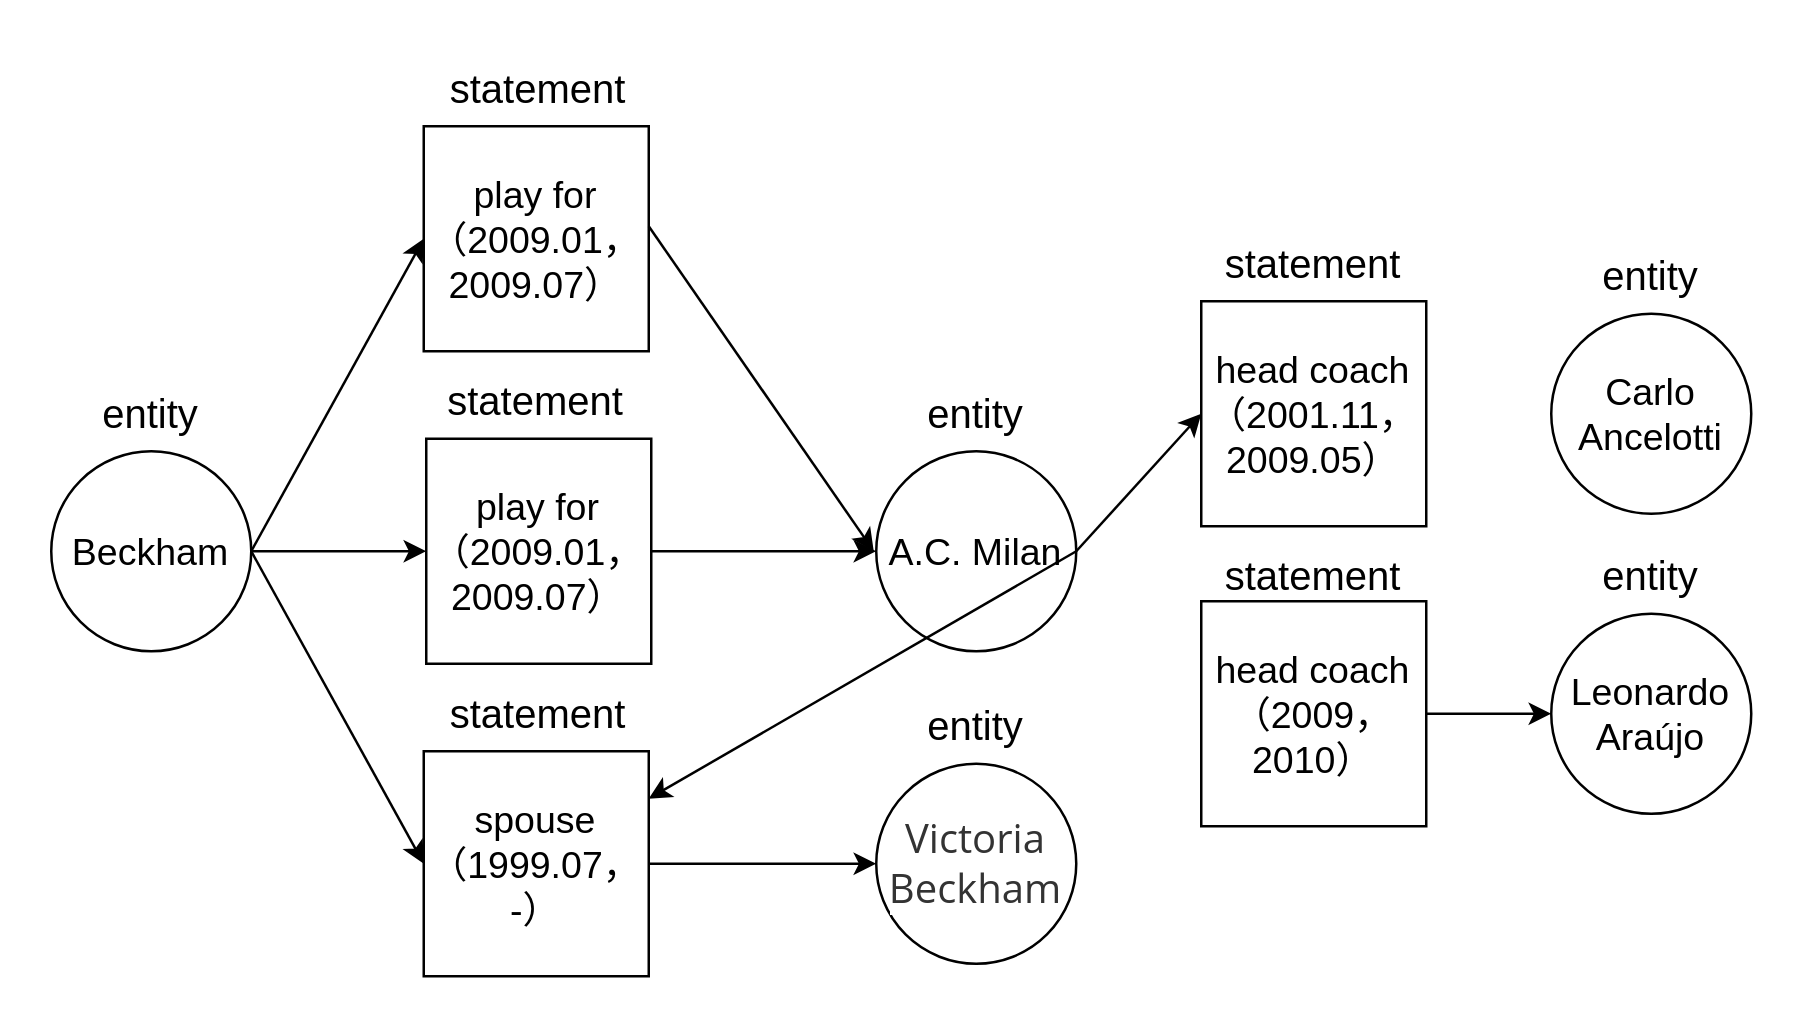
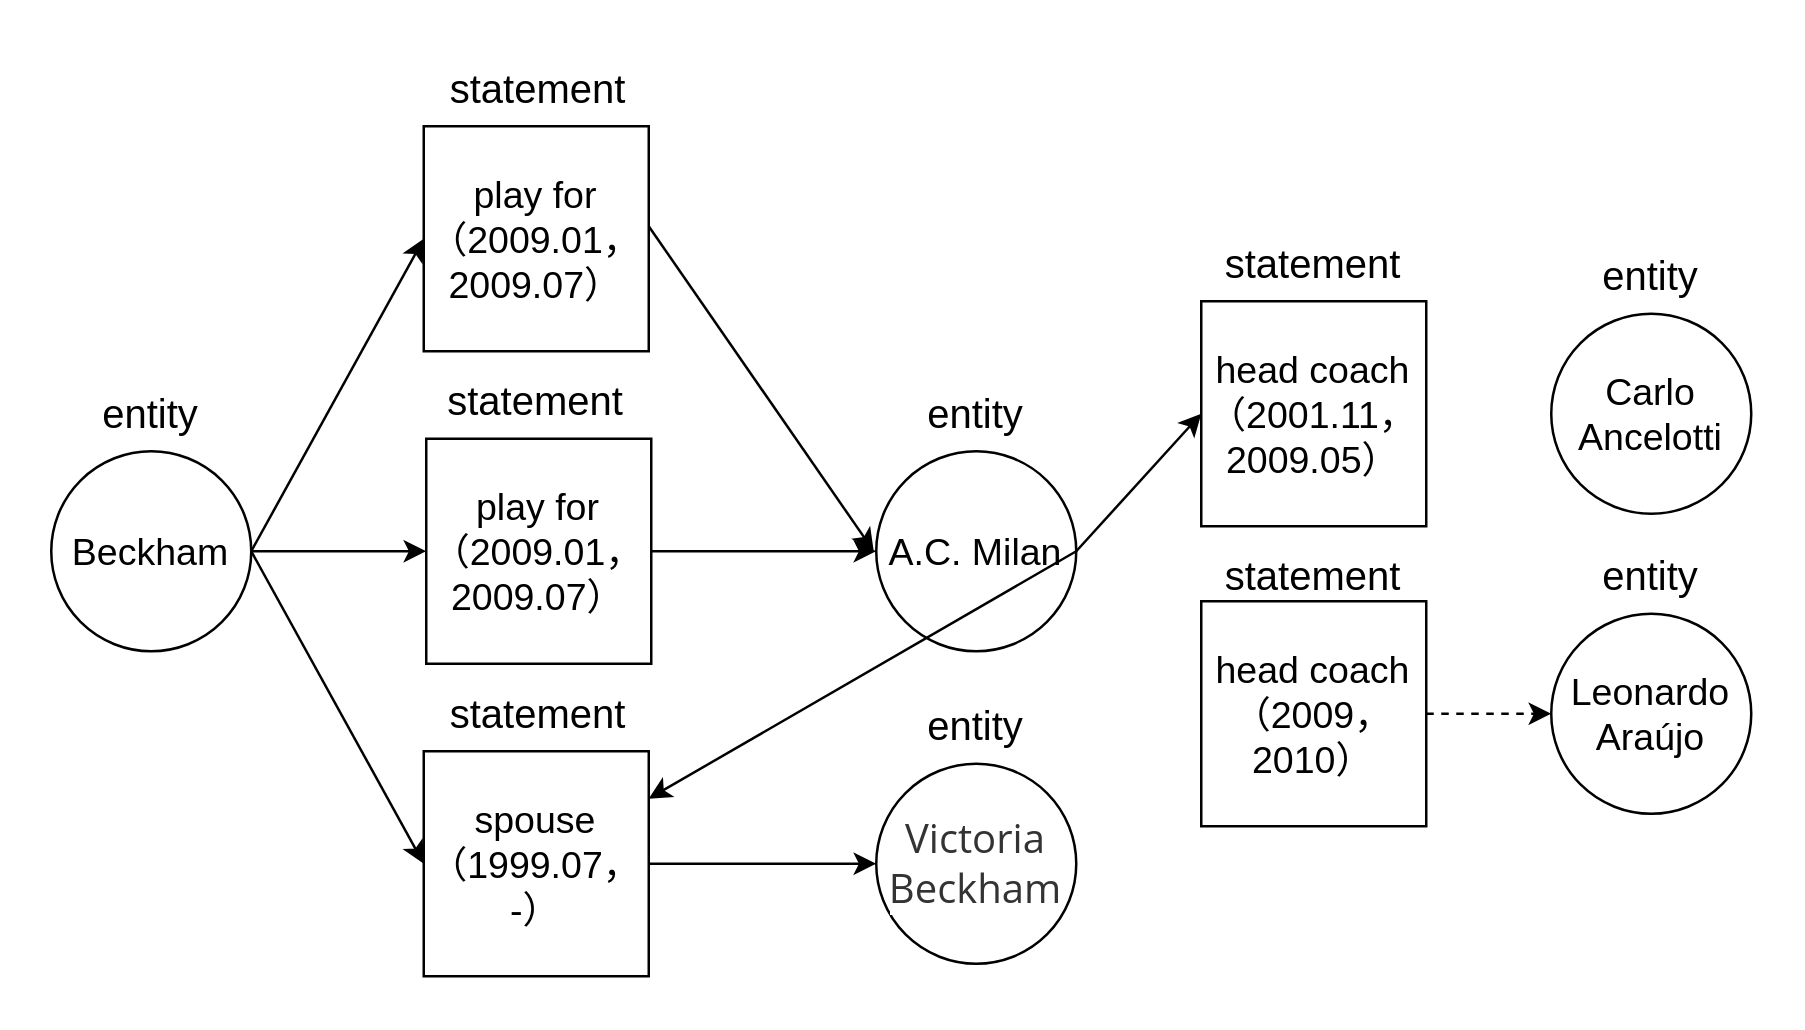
- <mxCell id="26" style="edgeStyle=orthogonalEdgeStyle;rounded=0;orthogonalLoop=1;jettySize=auto;html=1;exitX=1;exitY=0.5;exitDx=0;exitDy=0;entryX=0;entryY=0.5;entryDx=0;entryDy=0;fontSize=16;strokeWidth=1;" edge="1" parent="1" source="27" target="28"><mxGeometry relative="1" as="geometry" /></mxCell>
+ <mxCell id="26" style="edgeStyle=orthogonalEdgeStyle;rounded=0;orthogonalLoop=1;jettySize=auto;html=1;exitX=1;exitY=0.5;exitDx=0;exitDy=0;entryX=0;entryY=0.5;entryDx=0;entryDy=0;fontSize=16;strokeWidth=1;dashed=1;" edge="1" parent="1" source="27" target="28"><mxGeometry relative="1" as="geometry" /></mxCell>
